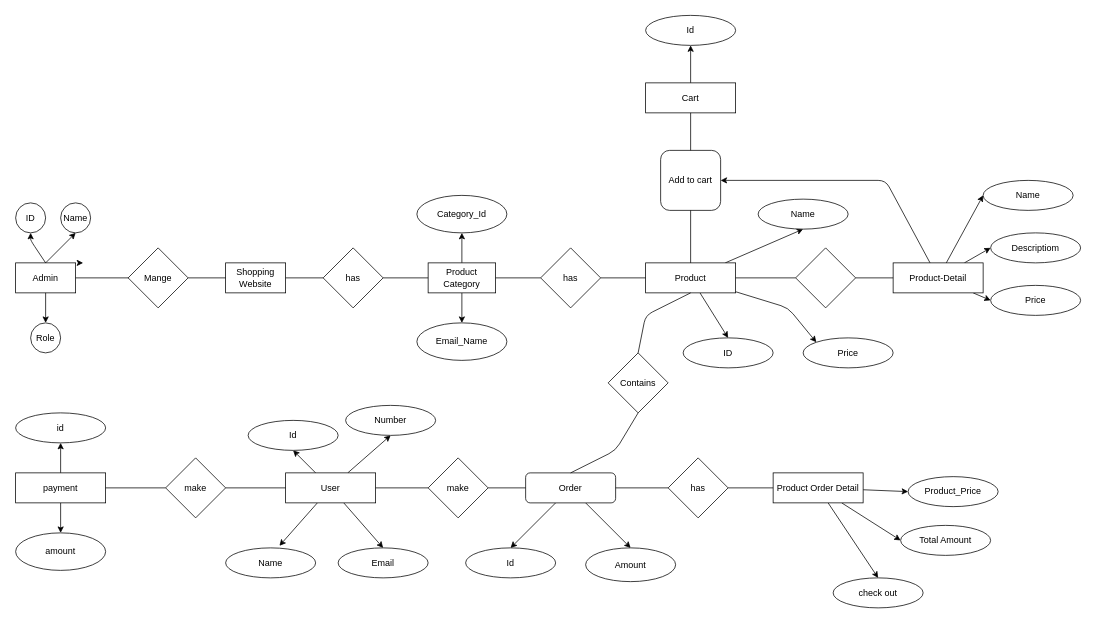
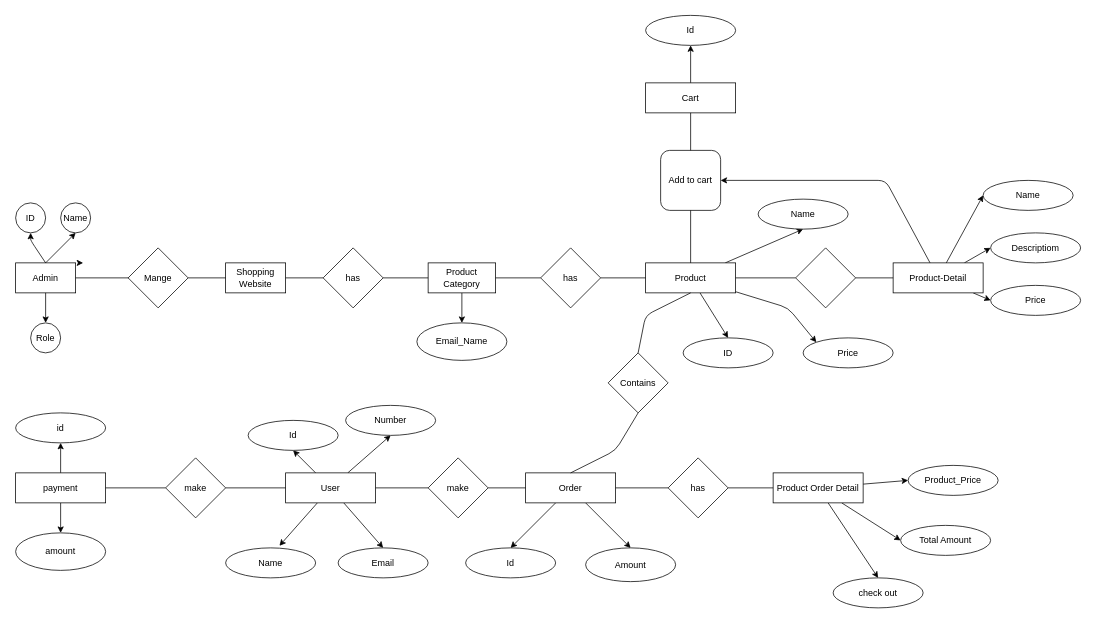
- <mxCell id="52" value="Category_Id" style="ellipse;whiteSpace=wrap;html=1;" parent="1" vertex="1"><mxGeometry x="555" y="260" width="120" height="50" as="geometry" /></mxCell>
- <mxCell id="14" style="edgeStyle=none;html=1;entryX=0.5;entryY=1;entryDx=0;entryDy=0;" parent="1" source="16" target="52" edge="1"><mxGeometry relative="1" as="geometry" /></mxCell>
- <mxCell id="35" value="Order" style="whiteSpace=wrap;html=1;rounded=1;" parent="1" vertex="1"><mxGeometry x="700" y="630" width="120" height="40" as="geometry" /></mxCell>
+ <mxCell id="35" value="Order" style="rounded=0;whiteSpace=wrap;html=1;" parent="1" vertex="1"><mxGeometry x="700" y="630" width="120" height="40" as="geometry" /></mxCell>
- <mxCell id="75" value="Product_Price" style="ellipse;whiteSpace=wrap;html=1;" parent="1" vertex="1"><mxGeometry x="1210" y="635" width="120" height="40" as="geometry" /></mxCell>
+ <mxCell id="75" value="Product_Price" style="ellipse;whiteSpace=wrap;html=1;" parent="1" vertex="1"><mxGeometry x="1210" y="620" width="120" height="40" as="geometry" /></mxCell>
